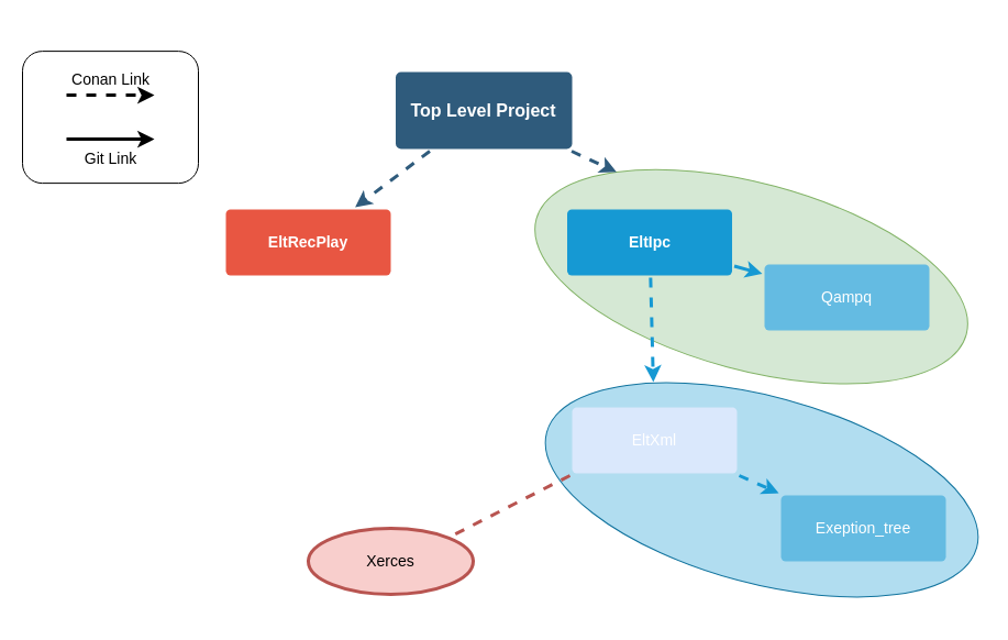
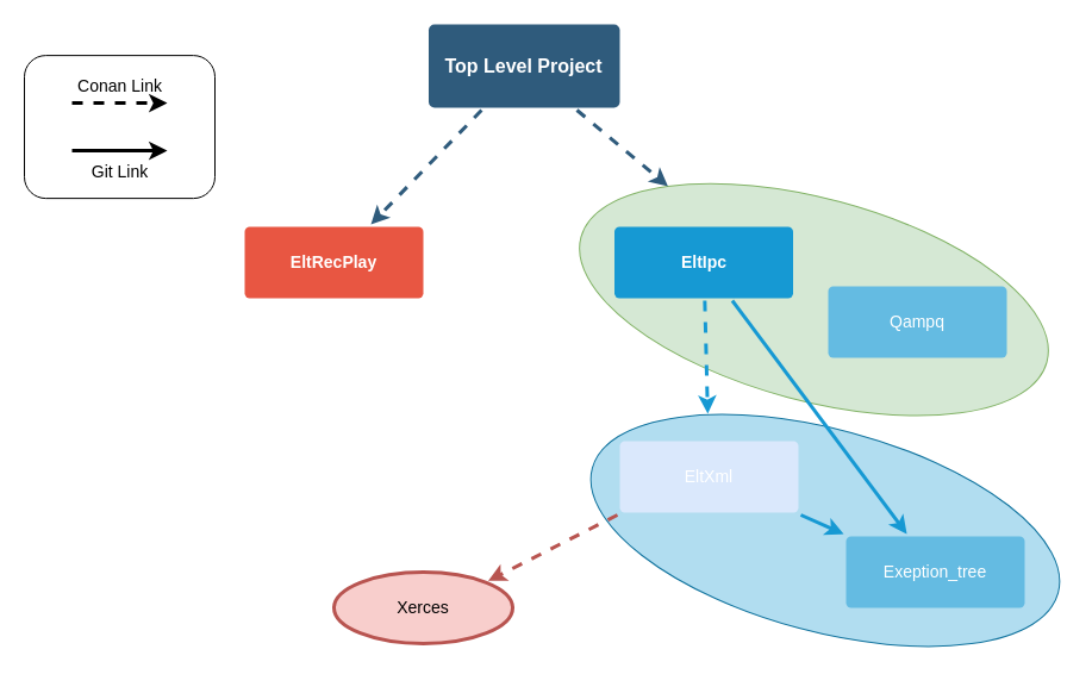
- <mxCell id="7" value="Top Level Project" style="rounded=1;whiteSpace=wrap;html=1;shadow=0;labelBackgroundColor=none;strokeColor=none;strokeWidth=3;fillColor=#2F5B7C;fontFamily=Helvetica;fontSize=16;fontColor=#FFFFFF;align=center;fontStyle=1;spacing=5;arcSize=7;perimeterSpacing=2;" parent="1" vertex="1"><mxGeometry x="359.49" y="65" width="160.51" height="70" as="geometry" /></mxCell>
+ <mxCell id="7" value="Top Level Project" style="rounded=1;whiteSpace=wrap;html=1;shadow=0;labelBackgroundColor=none;strokeColor=none;strokeWidth=3;fillColor=#2F5B7C;fontFamily=Helvetica;fontSize=16;fontColor=#FFFFFF;align=center;fontStyle=1;spacing=5;arcSize=7;perimeterSpacing=2;" parent="1" vertex="1"><mxGeometry x="359.49" y="20" width="160.51" height="70" as="geometry" /></mxCell>
- <mxCell id="10" value="" style="edgeStyle=none;rounded=0;jumpStyle=none;html=1;shadow=0;labelBackgroundColor=none;startArrow=none;startFill=0;endArrow=classic;endFill=1;jettySize=auto;orthogonalLoop=1;strokeColor=#1699D3;strokeWidth=3;fontFamily=Helvetica;fontSize=14;fontColor=#FFFFFF;spacing=5;" parent="1" source="11" target="12" edge="1"><mxGeometry relative="1" as="geometry" /></mxCell>
+ <mxCell id="10" value="" style="edgeStyle=none;rounded=0;jumpStyle=none;html=1;shadow=0;labelBackgroundColor=none;startArrow=none;startFill=0;endArrow=classic;endFill=1;jettySize=auto;orthogonalLoop=1;strokeColor=#1699D3;strokeWidth=3;fontFamily=Helvetica;fontSize=14;fontColor=#FFFFFF;spacing=5;" parent="1" source="11" target="19" edge="1"><mxGeometry relative="1" as="geometry" /></mxCell>
- <mxCell id="14" style="edgeStyle=none;rounded=0;orthogonalLoop=1;jettySize=auto;html=1;exitX=1;exitY=1;exitDx=0;exitDy=0;entryX=0;entryY=0;entryDx=0;entryDy=0;fontColor=#FFFFFF;labelBackgroundColor=none;fontSize=14;strokeColor=#1699D3;shadow=0;startArrow=none;startFill=0;endFill=1;strokeWidth=3;spacing=5;dashed=1;" edge="1" parent="1" source="15" target="19"><mxGeometry relative="1" as="geometry" /></mxCell>
+ <mxCell id="14" style="edgeStyle=none;rounded=0;orthogonalLoop=1;jettySize=auto;html=1;exitX=1;exitY=1;exitDx=0;exitDy=0;entryX=0;entryY=0;entryDx=0;entryDy=0;fontColor=#FFFFFF;labelBackgroundColor=none;fontSize=14;strokeColor=#1699D3;shadow=0;startArrow=none;startFill=0;endFill=1;strokeWidth=3;spacing=5;" edge="1" parent="1" source="15" target="19"><mxGeometry relative="1" as="geometry" /></mxCell>
- <mxCell id="13" style="edgeStyle=none;rounded=0;orthogonalLoop=1;jettySize=auto;html=1;exitX=0;exitY=1;exitDx=0;exitDy=0;entryX=1;entryY=0;entryDx=0;entryDy=0;fontColor=#FFFFFF;labelBackgroundColor=none;fontSize=14;strokeColor=#b85450;shadow=0;startArrow=none;startFill=0;endFill=1;strokeWidth=3;spacing=5;dashed=1;fillColor=#f8cecc;endArrow=none;" edge="1" parent="1" source="15" target="18"><mxGeometry relative="1" as="geometry" /></mxCell>
+ <mxCell id="13" style="edgeStyle=none;rounded=0;orthogonalLoop=1;jettySize=auto;html=1;exitX=0;exitY=1;exitDx=0;exitDy=0;entryX=1;entryY=0;entryDx=0;entryDy=0;fontColor=#FFFFFF;labelBackgroundColor=none;fontSize=14;strokeColor=#b85450;shadow=0;startArrow=none;startFill=0;endFill=1;strokeWidth=3;spacing=5;dashed=1;fillColor=#f8cecc;" edge="1" parent="1" source="15" target="18"><mxGeometry relative="1" as="geometry" /></mxCell>
